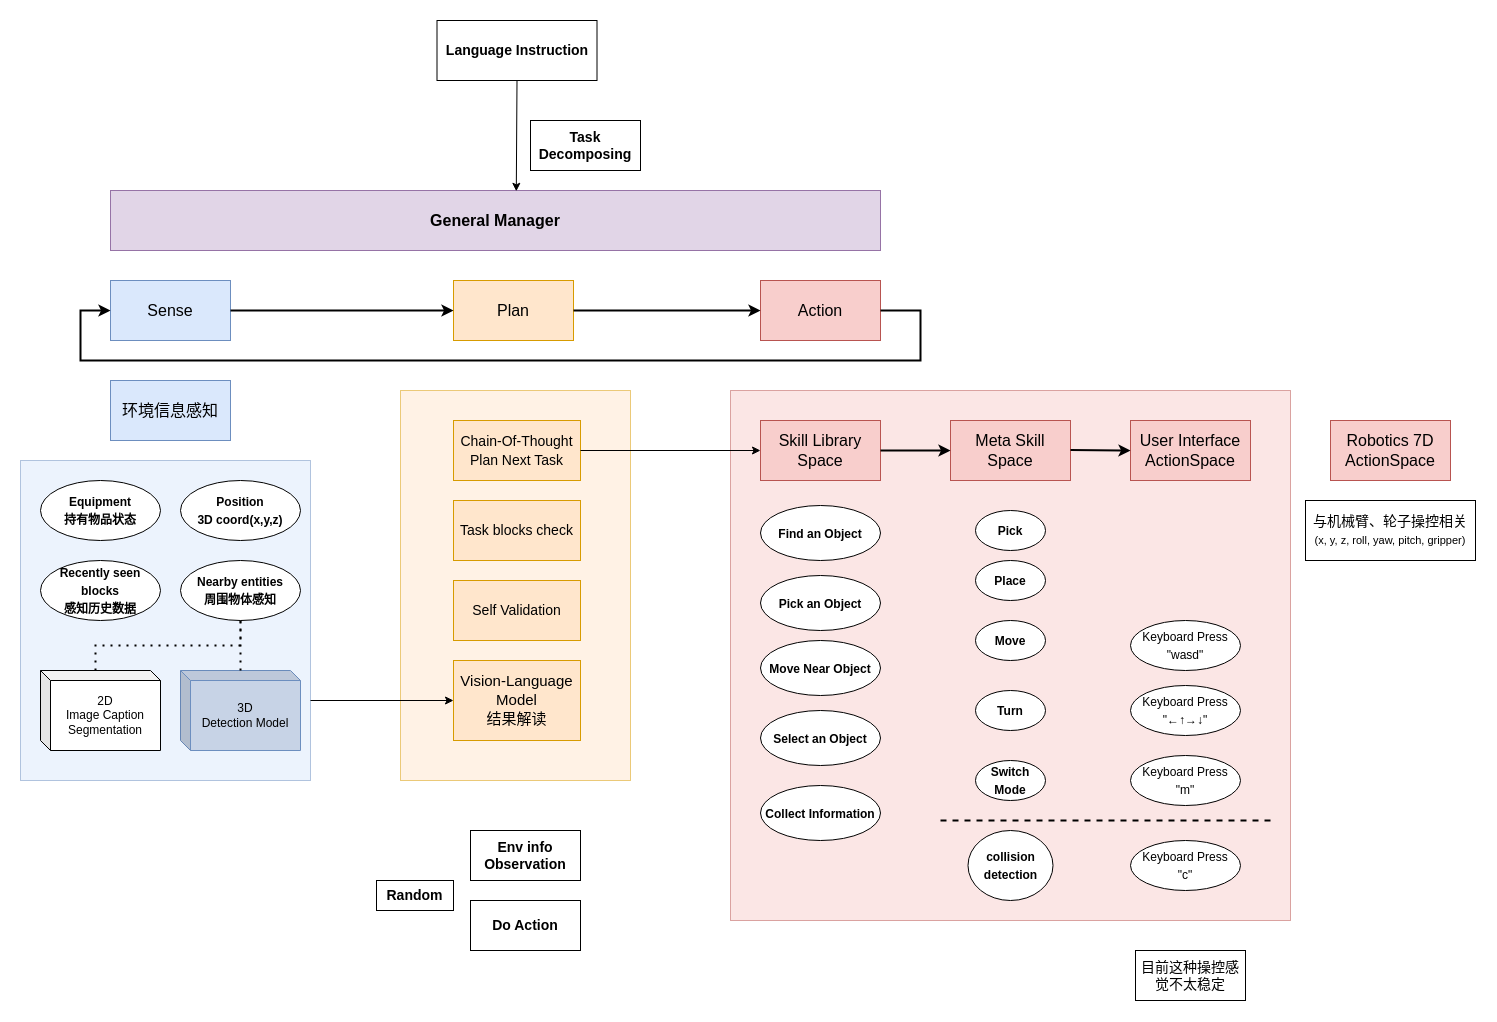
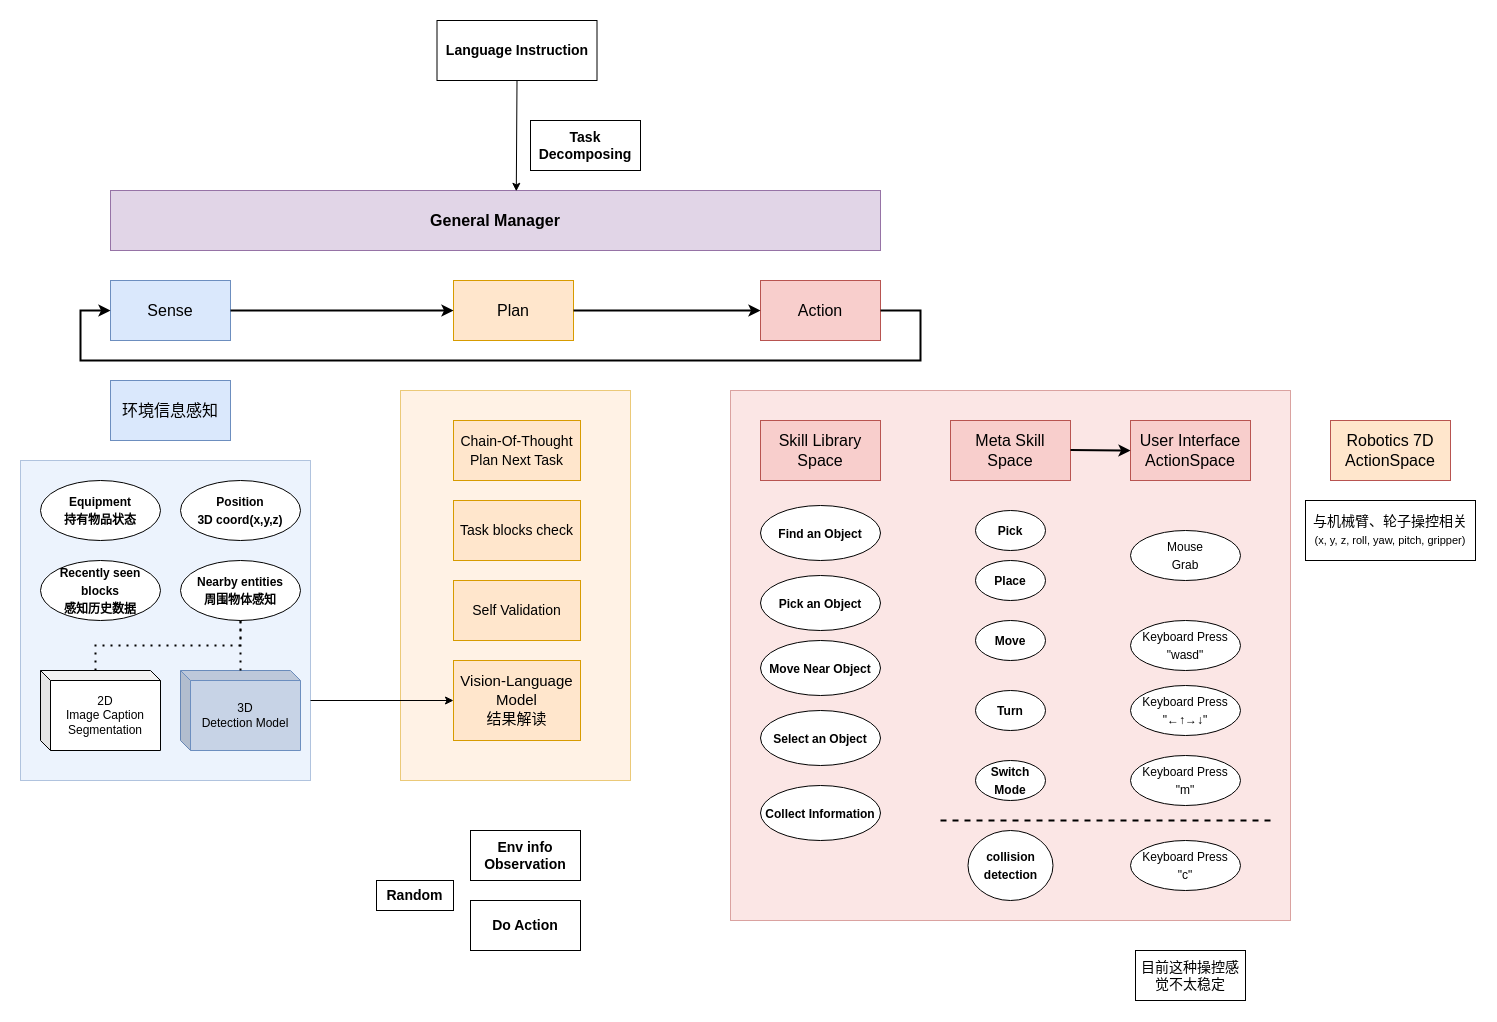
- <mxCell id="49" value="" style="endArrow=classic;html=1;rounded=0;exitX=1;exitY=0.5;exitDx=0;exitDy=0;entryX=0;entryY=0.5;entryDx=0;entryDy=0;" edge="1" parent="1" source="48" target="40"><mxGeometry width="50" height="50" relative="1" as="geometry"><mxPoint x="590" y="560" as="sourcePoint" /><mxPoint x="733" y="560" as="targetPoint" /></mxGeometry></mxCell>
- <mxCell id="41" value="" style="endArrow=classic;html=1;rounded=0;exitX=1;exitY=0.5;exitDx=0;exitDy=0;strokeWidth=2;entryX=0;entryY=0.5;entryDx=0;entryDy=0;" edge="1" parent="1" source="40" target="18"><mxGeometry width="50" height="50" relative="1" as="geometry"><mxPoint x="890" y="470" as="sourcePoint" /><mxPoint x="950" y="470.48" as="targetPoint" /></mxGeometry></mxCell>
- <mxCell id="26" value="&lt;font style=&quot;font-size: 16px;&quot;&gt;Robotics 7D&lt;br&gt;ActionSpace&lt;br&gt;&lt;/font&gt;" style="rounded=0;whiteSpace=wrap;html=1;fillColor=#f8cecc;strokeColor=#b85450;" vertex="1" parent="1"><mxGeometry x="1330" y="420" width="120" height="60" as="geometry" /></mxCell>
+ <mxCell id="26" value="&lt;font style=&quot;font-size: 16px;&quot;&gt;Robotics 7D&lt;br&gt;ActionSpace&lt;br&gt;&lt;/font&gt;" style="rounded=0;whiteSpace=wrap;html=1;fillColor=#ffe6cc;strokeColor=#b85450;" vertex="1" parent="1"><mxGeometry x="1330" y="420" width="120" height="60" as="geometry" /></mxCell>
+ <mxCell id="34" value="&lt;div style=&quot;line-height: 150%;&quot; data-docx-has-block-data=&quot;false&quot; data-page-id=&quot;PsQEdelZuojstnxGwMRclEq5nUh&quot;&gt;&lt;div class=&quot;old-record-id-UTOEdsf3Foy1ImxKm3bcTJLcnuc&quot; style=&quot;&quot;&gt;&lt;div data-docx-has-block-data=&quot;false&quot; data-page-id=&quot;PsQEdelZuojstnxGwMRclEq5nUh&quot;&gt;&lt;div class=&quot;old-record-id-ScOXdyL53oE6Iexby0Acvt4xn4d&quot; style=&quot;&quot;&gt;Mouse&lt;/div&gt;&lt;div class=&quot;old-record-id-ScOXdyL53oE6Iexby0Acvt4xn4d&quot; style=&quot;&quot;&gt;Grab&lt;/div&gt;&lt;/div&gt;&lt;span class=&quot;lark-record-clipboard&quot; data-lark-record-format=&quot;docx/text&quot; data-lark-record-data=&quot;{&amp;quot;rootId&amp;quot;:&amp;quot;PsQEdelZuojstnxGwMRclEq5nUh&amp;quot;,&amp;quot;text&amp;quot;:{&amp;quot;initialAttributedTexts&amp;quot;:{&amp;quot;text&amp;quot;:{&amp;quot;0&amp;quot;:&amp;quot;Nearby entities&amp;quot;},&amp;quot;attribs&amp;quot;:{&amp;quot;0&amp;quot;:&amp;quot;*0*1*2+f&amp;quot;}},&amp;quot;apool&amp;quot;:{&amp;quot;numToAttrib&amp;quot;:{&amp;quot;0&amp;quot;:[&amp;quot;author&amp;quot;,&amp;quot;7103759906590752771&amp;quot;],&amp;quot;1&amp;quot;:[&amp;quot;bold&amp;quot;,&amp;quot;true&amp;quot;],&amp;quot;2&amp;quot;:[&amp;quot;textHighlightBackground&amp;quot;,&amp;quot;rgba(255,246,122,0.8)&amp;quot;]},&amp;quot;nextNum&amp;quot;:3}},&amp;quot;type&amp;quot;:&amp;quot;text&amp;quot;,&amp;quot;referenceRecordMap&amp;quot;:{},&amp;quot;extra&amp;quot;:{&amp;quot;mention_page_title&amp;quot;:{},&amp;quot;external_mention_url&amp;quot;:{}},&amp;quot;isKeepQuoteContainer&amp;quot;:false,&amp;quot;isFromCode&amp;quot;:false,&amp;quot;selection&amp;quot;:[{&amp;quot;id&amp;quot;:2483,&amp;quot;type&amp;quot;:&amp;quot;text&amp;quot;,&amp;quot;selection&amp;quot;:{&amp;quot;start&amp;quot;:0,&amp;quot;end&amp;quot;:15},&amp;quot;recordId&amp;quot;:&amp;quot;ScOXdyL53oE6Iexby0Acvt4xn4d&amp;quot;}],&amp;quot;payloadMap&amp;quot;:{},&amp;quot;isCut&amp;quot;:false}&quot;&gt;&lt;/span&gt;&lt;/div&gt;&lt;/div&gt;" style="ellipse;whiteSpace=wrap;html=1;" vertex="1" parent="1"><mxGeometry x="1130" y="530" width="110" height="50" as="geometry" /></mxCell>
